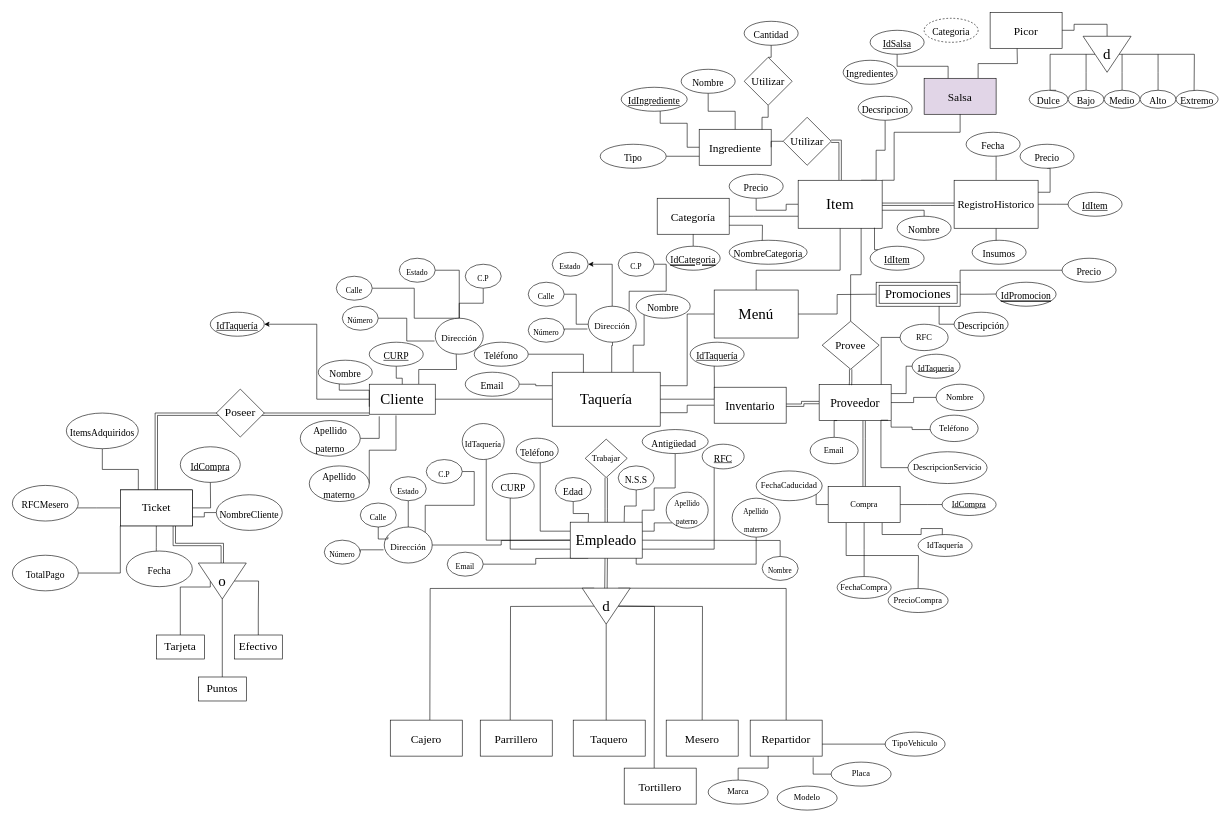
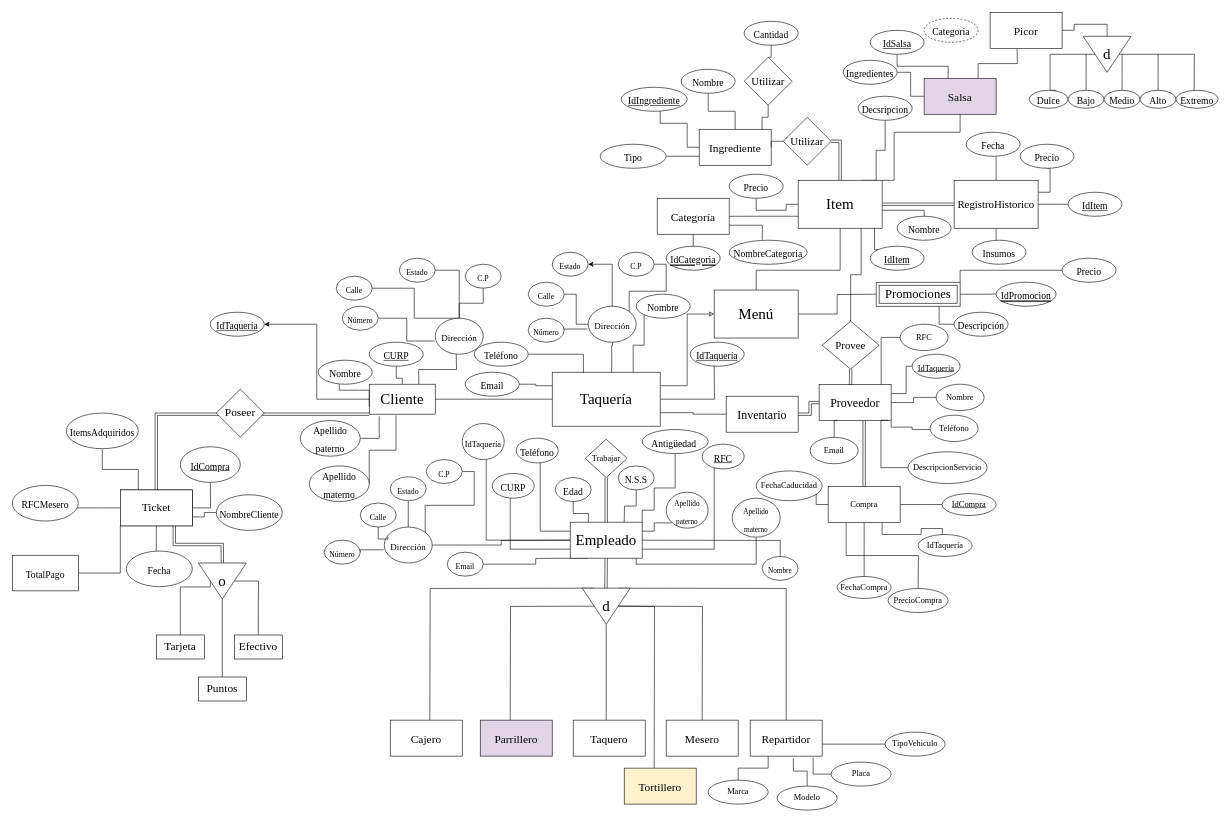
+ <mxCell id="200" style="edgeStyle=orthogonalEdgeStyle;rounded=0;orthogonalLoop=1;jettySize=auto;html=1;entryX=0;entryY=0.5;entryDx=0;entryDy=0;fontFamily=Times New Roman;fontSize=18;endArrow=none;endFill=0;" parent="1" source="201" target="196" edge="1"><mxGeometry relative="1" as="geometry" /></mxCell>
- <mxCell id="6" style="edgeStyle=orthogonalEdgeStyle;rounded=0;orthogonalLoop=1;jettySize=auto;html=1;exitX=1;exitY=0.25;exitDx=0;exitDy=0;entryX=0;entryY=0.5;entryDx=0;entryDy=0;fontFamily=Times New Roman;fontSize=18;endArrow=none;endFill=0;" parent="1" source="7" target="123" edge="1"><mxGeometry relative="1" as="geometry" /></mxCell>
+ <mxCell id="6" style="edgeStyle=orthogonalEdgeStyle;rounded=0;orthogonalLoop=1;jettySize=auto;html=1;exitX=1;exitY=0.25;exitDx=0;exitDy=0;entryX=0;entryY=0.5;entryDx=0;entryDy=0;fontFamily=Times New Roman;fontSize=18;endArrow=classic;endFill=0;" parent="1" source="7" target="123" edge="1"><mxGeometry relative="1" as="geometry" /></mxCell>
- <mxCell id="96" value="&lt;font style=&quot;font-size: 20px;&quot;&gt;Inventario&lt;/font&gt;" style="rounded=0;whiteSpace=wrap;html=1;fontFamily=Times New Roman;fontSize=14;" parent="1" vertex="1"><mxGeometry x="1190" y="645" width="120" height="60" as="geometry" /></mxCell>
+ <mxCell id="96" value="&lt;font style=&quot;font-size: 20px;&quot;&gt;Inventario&lt;/font&gt;" style="rounded=0;whiteSpace=wrap;html=1;fontFamily=Times New Roman;fontSize=14;" parent="1" vertex="1"><mxGeometry x="1210" y="660" width="120" height="60" as="geometry" /></mxCell>
- <mxCell id="164" value="&lt;font style=&quot;font-size: 16px;&quot;&gt;TotalPago&lt;/font&gt;" style="ellipse;whiteSpace=wrap;html=1;fontSize=25;fontFamily=Times New Roman;rounded=0;" parent="1" vertex="1"><mxGeometry x="20" y="925.1" width="110" height="59.4" as="geometry" /></mxCell>
+ <mxCell id="164" value="&lt;font style=&quot;font-size: 16px;&quot;&gt;TotalPago&lt;/font&gt;" style="whiteSpace=wrap;html=1;fontSize=25;fontFamily=Times New Roman;rounded=0;" parent="1" vertex="1"><mxGeometry x="20" y="925.1" width="110" height="59.4" as="geometry" /></mxCell>
- <mxCell id="17" value="&lt;font style=&quot;font-size: 19px;&quot;&gt;Parrillero&lt;/font&gt;" style="rounded=0;whiteSpace=wrap;html=1;fontFamily=Times New Roman;fontSize=25;" parent="1" vertex="1"><mxGeometry x="800" y="1200" width="120" height="60" as="geometry" /></mxCell>
+ <mxCell id="17" value="&lt;font style=&quot;font-size: 19px;&quot;&gt;Parrillero&lt;/font&gt;" style="rounded=0;whiteSpace=wrap;html=1;fontFamily=Times New Roman;fontSize=25;fillColor=#e1d5e7;" parent="1" vertex="1"><mxGeometry x="800" y="1200" width="120" height="60" as="geometry" /></mxCell>
+ <mxCell id="147" style="edgeStyle=orthogonalEdgeStyle;rounded=0;orthogonalLoop=1;jettySize=auto;html=1;entryX=0.6;entryY=1.067;entryDx=0;entryDy=0;entryPerimeter=0;fontFamily=Times New Roman;fontSize=19;endArrow=none;endFill=0;" parent="1" source="148" target="21" edge="1"><mxGeometry relative="1" as="geometry" /></mxCell>
- <mxCell id="22" value="&lt;span style=&quot;font-size: 19px;&quot;&gt;Tortillero&lt;/span&gt;" style="rounded=0;whiteSpace=wrap;html=1;fontFamily=Times New Roman;fontSize=25;" parent="1" vertex="1"><mxGeometry x="1040" y="1280" width="120" height="60" as="geometry" /></mxCell>
+ <mxCell id="22" value="&lt;span style=&quot;font-size: 19px;&quot;&gt;Tortillero&lt;/span&gt;" style="rounded=0;whiteSpace=wrap;html=1;fontFamily=Times New Roman;fontSize=25;fillColor=#fff2cc;" parent="1" vertex="1"><mxGeometry x="1040" y="1280" width="120" height="60" as="geometry" /></mxCell>
